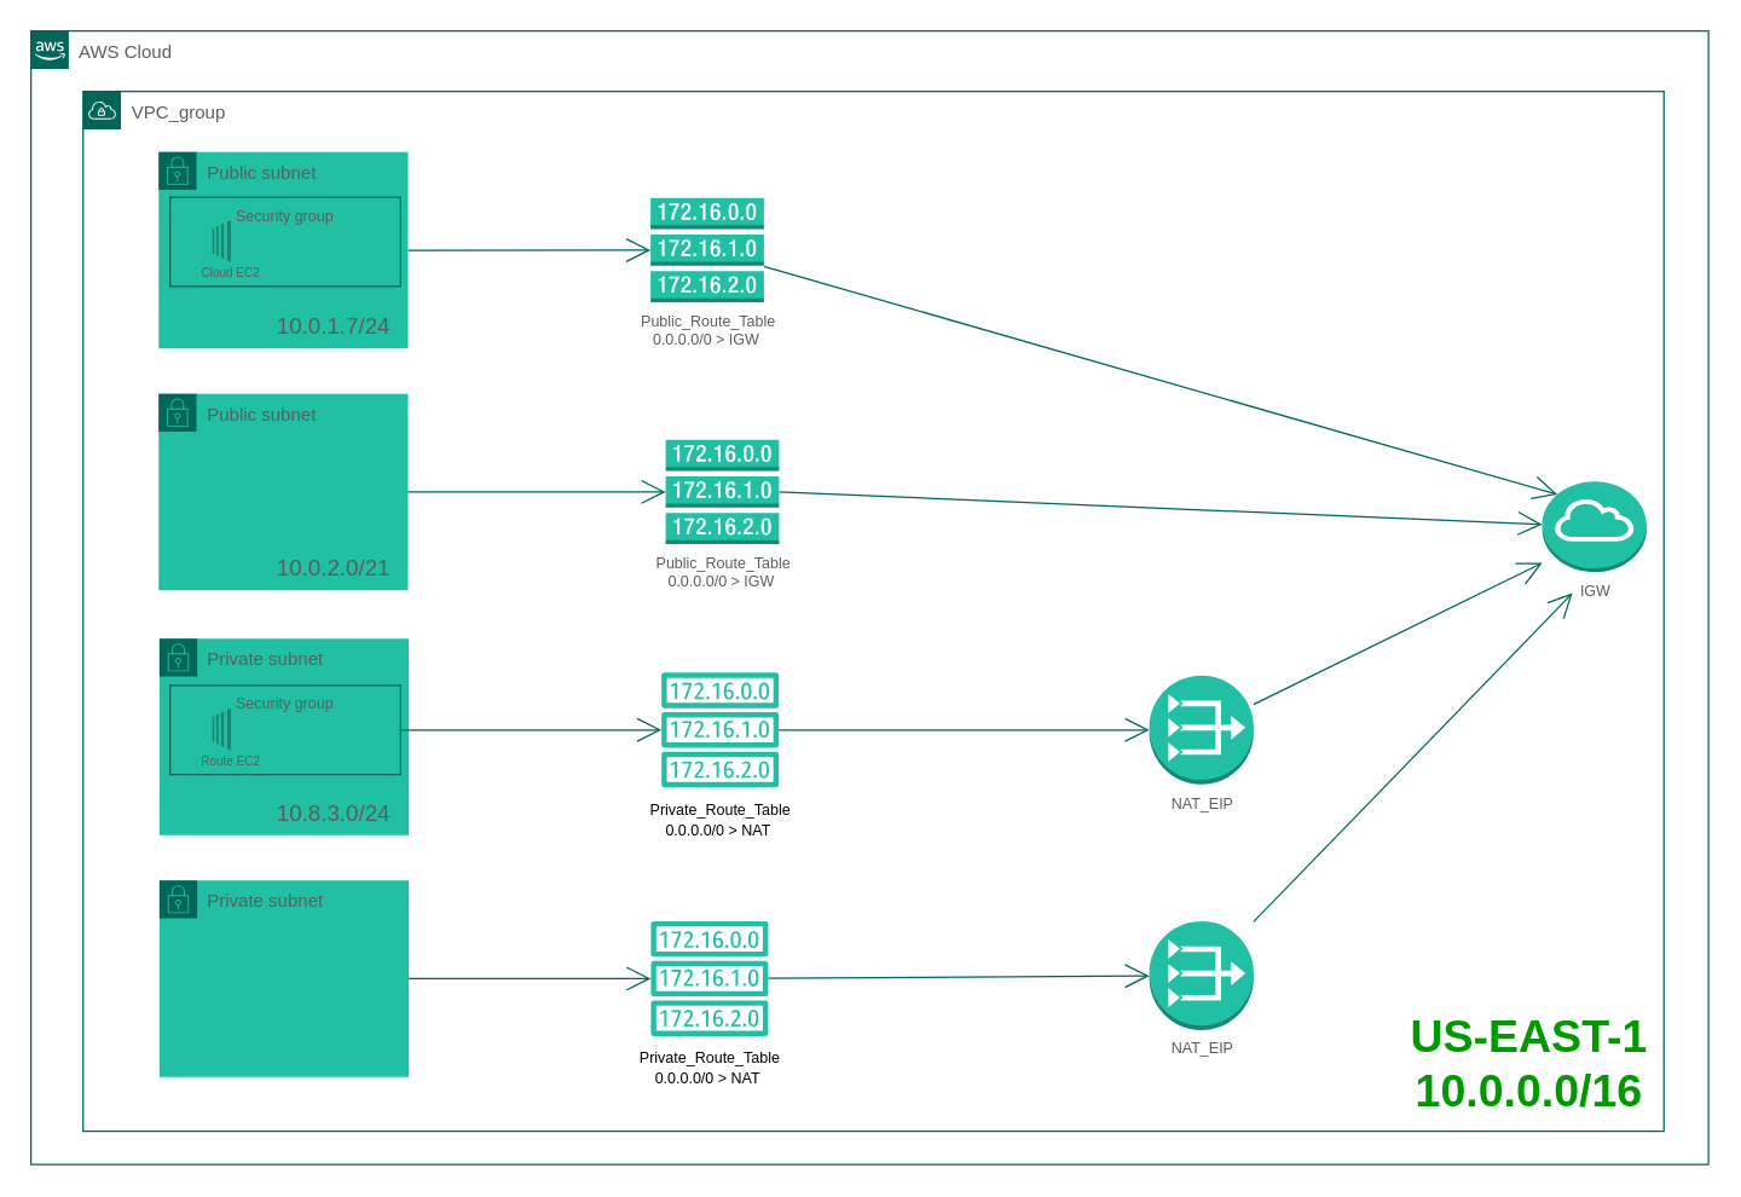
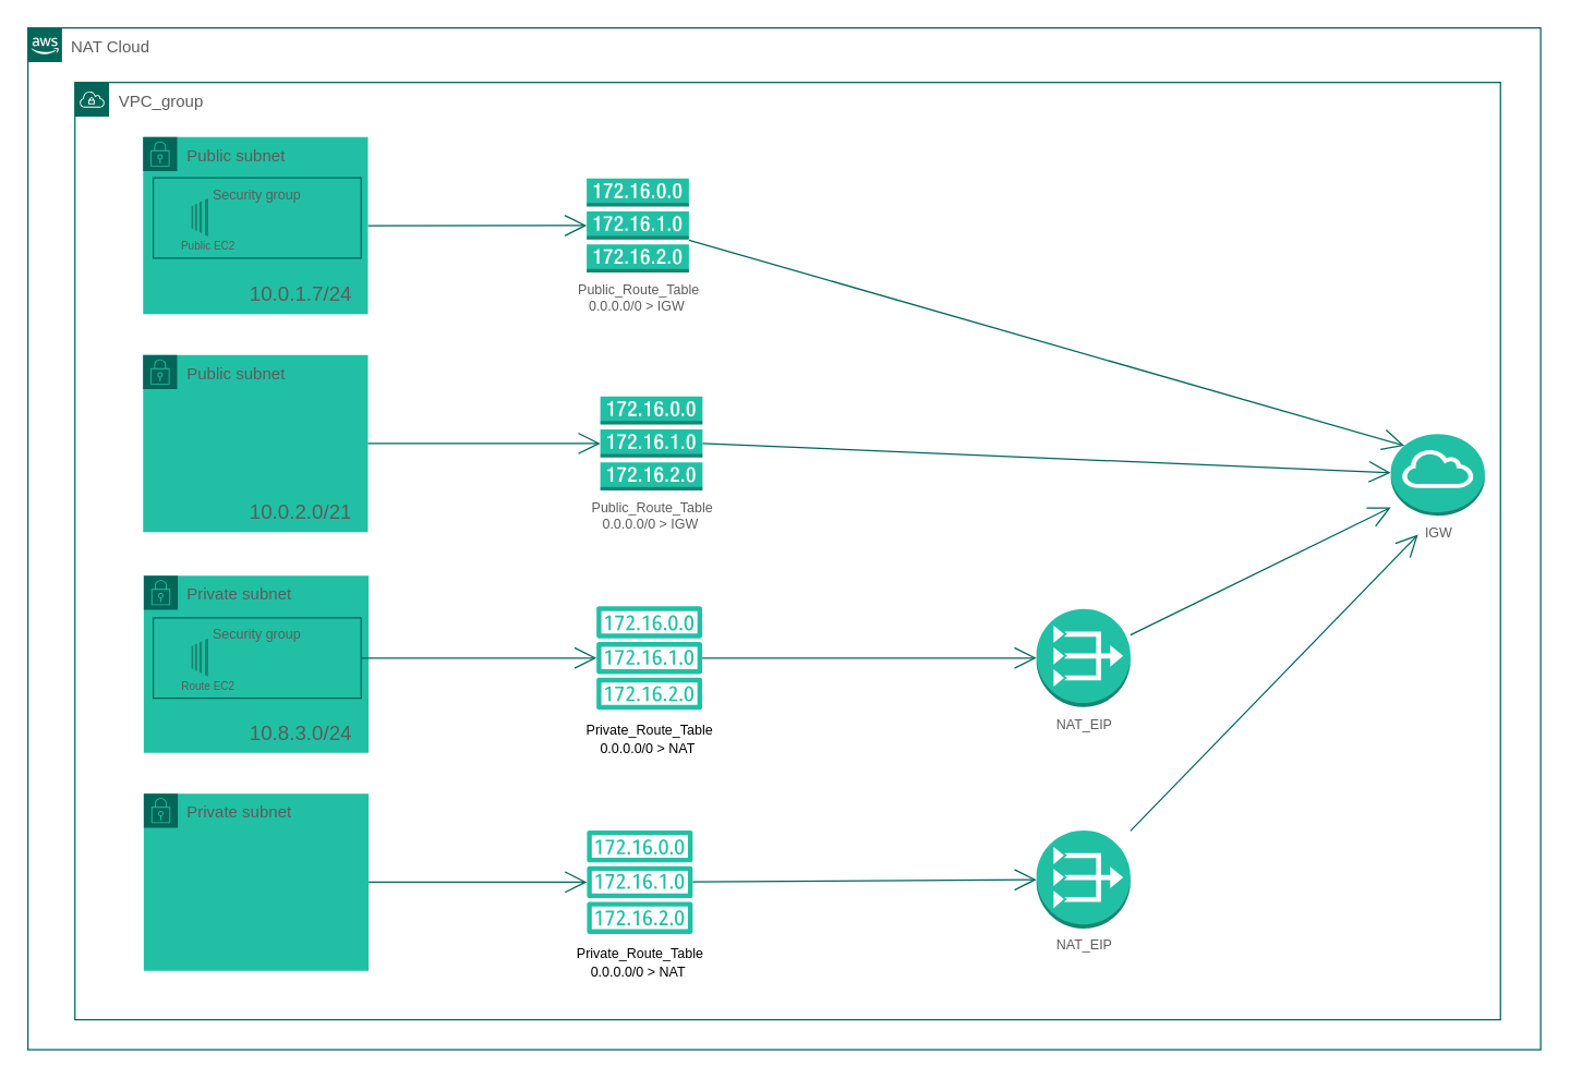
- <mxCell id="2" value="AWS Cloud" style="points=[[0,0],[0.25,0],[0.5,0],[0.75,0],[1,0],[1,0.25],[1,0.5],[1,0.75],[1,1],[0.75,1],[0.5,1],[0.25,1],[0,1],[0,0.75],[0,0.5],[0,0.25]];outlineConnect=0;html=1;whiteSpace=wrap;fontSize=12;fontStyle=0;shape=mxgraph.aws4.group;grIcon=mxgraph.aws4.group_aws_cloud_alt;fillColor=none;verticalAlign=top;align=left;spacingLeft=30;dashed=0;container=1;pointerEvents=0;collapsible=0;recursiveResize=0;rounded=0;strokeColor=#006658;fontColor=#5C5C5C;" vertex="1" parent="1"><mxGeometry x="20" y="20" width="1110" height="750" as="geometry" /></mxCell>
+ <mxCell id="2" value="NAT Cloud" style="points=[[0,0],[0.25,0],[0.5,0],[0.75,0],[1,0],[1,0.25],[1,0.5],[1,0.75],[1,1],[0.75,1],[0.5,1],[0.25,1],[0,1],[0,0.75],[0,0.5],[0,0.25]];outlineConnect=0;html=1;whiteSpace=wrap;fontSize=12;fontStyle=0;shape=mxgraph.aws4.group;grIcon=mxgraph.aws4.group_aws_cloud_alt;fillColor=none;verticalAlign=top;align=left;spacingLeft=30;dashed=0;container=1;pointerEvents=0;collapsible=0;recursiveResize=0;rounded=0;strokeColor=#006658;fontColor=#5C5C5C;" vertex="1" parent="1"><mxGeometry x="20" y="20" width="1110" height="750" as="geometry" /></mxCell>
- <mxCell id="9" value="&lt;font style=&quot;font-size: 8px;&quot;&gt;Cloud EC2&lt;/font&gt;" style="text;html=1;align=center;verticalAlign=middle;resizable=0;points=[];autosize=1;strokeColor=none;fillColor=none;fontSize=15;rounded=0;fontColor=#5C5C5C;" vertex="1" parent="6"><mxGeometry x="17.75" y="62" width="60" height="30" as="geometry" /></mxCell>
+ <mxCell id="9" value="&lt;font style=&quot;font-size: 8px;&quot;&gt;Public EC2&lt;/font&gt;" style="text;html=1;align=center;verticalAlign=middle;resizable=0;points=[];autosize=1;strokeColor=none;fillColor=none;fontSize=15;rounded=0;fontColor=#5C5C5C;" vertex="1" parent="6"><mxGeometry x="17.75" y="62" width="60" height="30" as="geometry" /></mxCell>
- <mxCell id="4" value="&lt;font size=&quot;1&quot; color=&quot;#009900&quot;&gt;&lt;b style=&quot;font-size: 30px;&quot;&gt;US-EAST-1&lt;br&gt;10.0.0.0/16&lt;/b&gt;&lt;/font&gt;" style="text;html=1;resizable=0;autosize=1;align=center;verticalAlign=middle;points=[];fillColor=none;strokeColor=none;rounded=0;fontColor=#5C5C5C;" vertex="1" parent="3"><mxGeometry x="866" y="598" width="180" height="90" as="geometry" /></mxCell>
